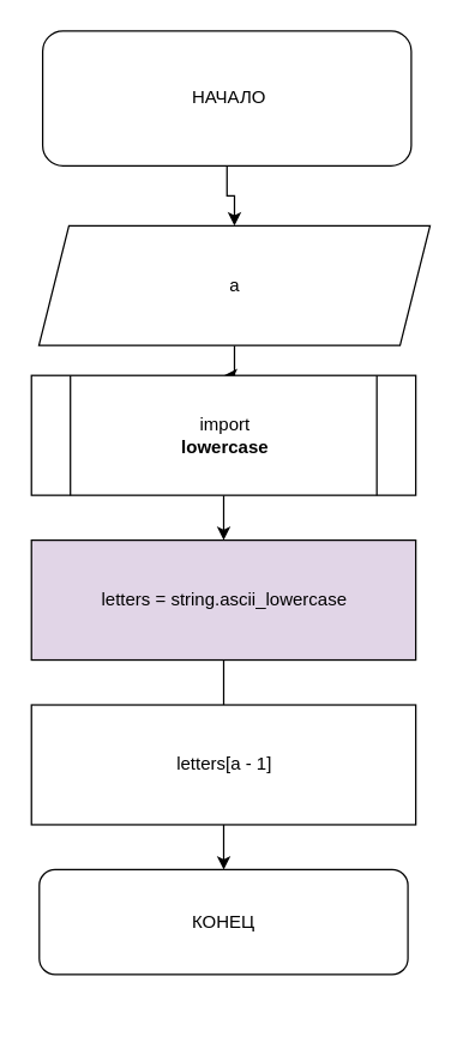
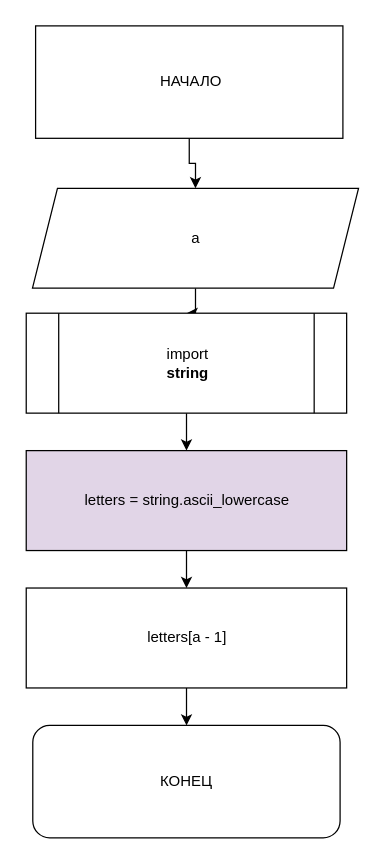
- <mxCell id="3" value="&amp;nbsp;НАЧАЛО" style="rounded=1;whiteSpace=wrap;html=1;" vertex="1" parent="1"><mxGeometry x="28" y="20" width="246" height="90" as="geometry" /></mxCell>
+ <mxCell id="3" value="&amp;nbsp;НАЧАЛО" style="whiteSpace=wrap;html=1;rounded=0;" vertex="1" parent="1"><mxGeometry x="28" y="20" width="246" height="90" as="geometry" /></mxCell>
- <mxCell id="7" value="import&lt;br&gt;&lt;b&gt;lowercase&lt;/b&gt;" style="shape=process;whiteSpace=wrap;html=1;backgroundOutline=1;" vertex="1" parent="1"><mxGeometry x="20.5" y="250" width="256.5" height="80" as="geometry" /></mxCell>
+ <mxCell id="7" value="import&lt;br&gt;&lt;b&gt;string&lt;/b&gt;" style="shape=process;whiteSpace=wrap;html=1;backgroundOutline=1;" vertex="1" parent="1"><mxGeometry x="20.5" y="250" width="256.5" height="80" as="geometry" /></mxCell>
- <mxCell id="8" value="" style="edgeStyle=orthogonalEdgeStyle;rounded=0;orthogonalLoop=1;jettySize=auto;html=1;endArrow=none;" edge="1" parent="1" source="9" target="11"><mxGeometry relative="1" as="geometry" /></mxCell>
+ <mxCell id="8" value="" style="edgeStyle=orthogonalEdgeStyle;rounded=0;orthogonalLoop=1;jettySize=auto;html=1;" edge="1" parent="1" source="9" target="11"><mxGeometry relative="1" as="geometry" /></mxCell>
- <mxCell id="12" value="КОНЕЦ" style="rounded=1;whiteSpace=wrap;html=1;" vertex="1" parent="1"><mxGeometry x="25.75" y="580" width="246" height="70" as="geometry" /></mxCell>
+ <mxCell id="12" value="КОНЕЦ" style="rounded=1;whiteSpace=wrap;html=1;" vertex="1" parent="1"><mxGeometry x="25.75" y="580" width="246" height="90" as="geometry" /></mxCell>
